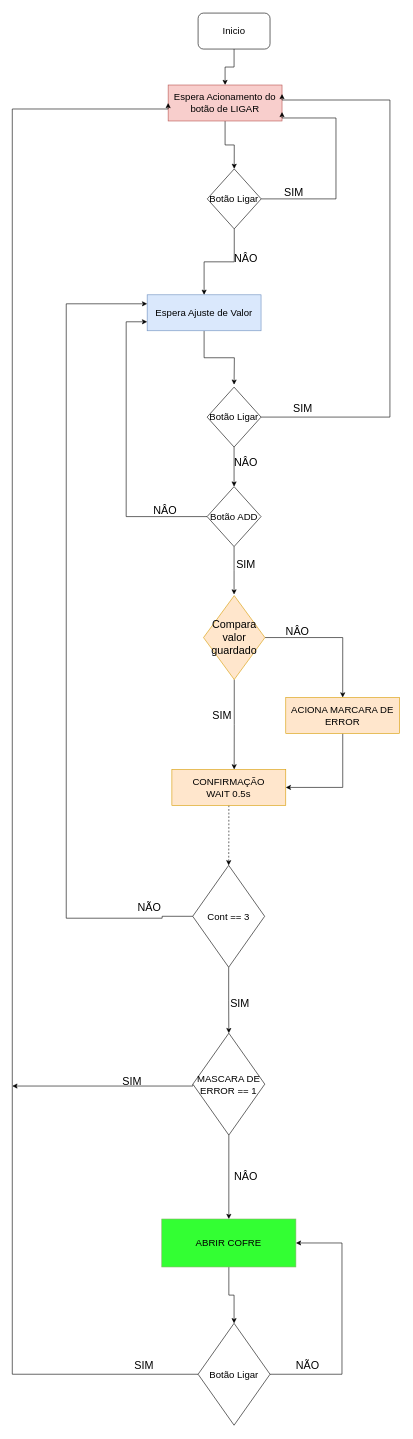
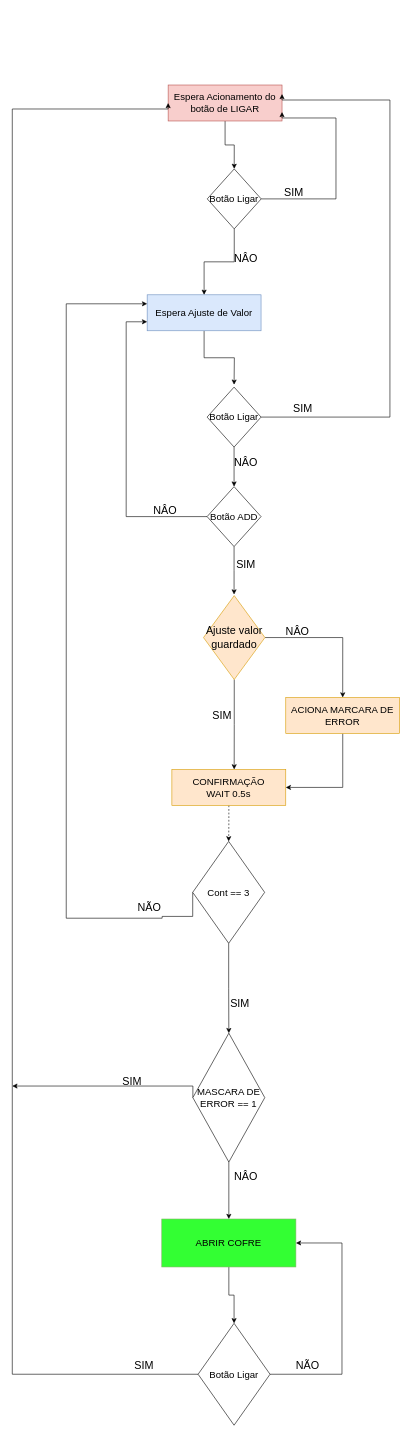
- <mxCell id="3" value="&lt;font size=&quot;3&quot;&gt;Inicio&lt;/font&gt;" style="rounded=1;whiteSpace=wrap;html=1;" parent="1" vertex="1"><mxGeometry x="330" y="20" width="120" height="60" as="geometry" /></mxCell>
- <mxCell id="2" style="edgeStyle=orthogonalEdgeStyle;rounded=0;orthogonalLoop=1;jettySize=auto;html=1;entryX=0.5;entryY=0;entryDx=0;entryDy=0;" parent="1" source="3" target="5" edge="1"><mxGeometry relative="1" as="geometry" /></mxCell>
- <mxCell id="16" value="&lt;font style=&quot;font-size: 18px&quot;&gt;Compara valor guardado&lt;/font&gt;" style="rhombus;whiteSpace=wrap;html=1;fillColor=#ffe6cc;strokeColor=#d79b00;" parent="1" vertex="1"><mxGeometry x="339" y="991.83" width="102.5" height="140" as="geometry" /></mxCell>
+ <mxCell id="16" value="&lt;font style=&quot;font-size: 18px&quot;&gt;Ajuste valor guardado&lt;/font&gt;" style="rhombus;whiteSpace=wrap;html=1;fillColor=#ffe6cc;strokeColor=#d79b00;" parent="1" vertex="1"><mxGeometry x="339" y="991.83" width="102.5" height="140" as="geometry" /></mxCell>
- <mxCell id="21" value="&lt;font style=&quot;font-size: 16px&quot;&gt;Cont == 3&lt;/font&gt;" style="rhombus;whiteSpace=wrap;html=1;fontSize=16;" parent="1" vertex="1"><mxGeometry x="321" y="1441.83" width="120" height="170" as="geometry" /></mxCell>
+ <mxCell id="21" value="&lt;font style=&quot;font-size: 16px&quot;&gt;Cont == 3&lt;/font&gt;" style="rhombus;whiteSpace=wrap;html=1;fontSize=16;" parent="1" vertex="1"><mxGeometry x="321" y="1401.83" width="120" height="170" as="geometry" /></mxCell>
- <mxCell id="24" value="&lt;font style=&quot;font-size: 16px&quot;&gt;MASCARA DE ERROR == 1&lt;/font&gt;" style="rhombus;whiteSpace=wrap;html=1;" parent="1" vertex="1"><mxGeometry x="321.25" y="1721.83" width="120" height="170" as="geometry" /></mxCell>
+ <mxCell id="24" value="&lt;font style=&quot;font-size: 16px&quot;&gt;MASCARA DE ERROR == 1&lt;/font&gt;" style="rhombus;whiteSpace=wrap;html=1;" parent="1" vertex="1"><mxGeometry x="321.25" y="1721.83" width="120" height="215" as="geometry" /></mxCell>
